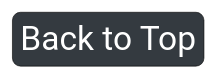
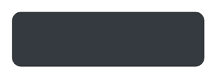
- <mxCell id="4" value="Back to Top" style="text;html=1;strokeColor=none;fillColor=none;align=center;verticalAlign=middle;whiteSpace=wrap;rounded=0;fontFamily=Roboto;FType=g;fontSize=56;fontColor=#FFFFFF;" vertex="1" parent="2"><mxGeometry x="7.5" y="8.75" width="305" height="72.5" as="geometry" /></mxCell>
